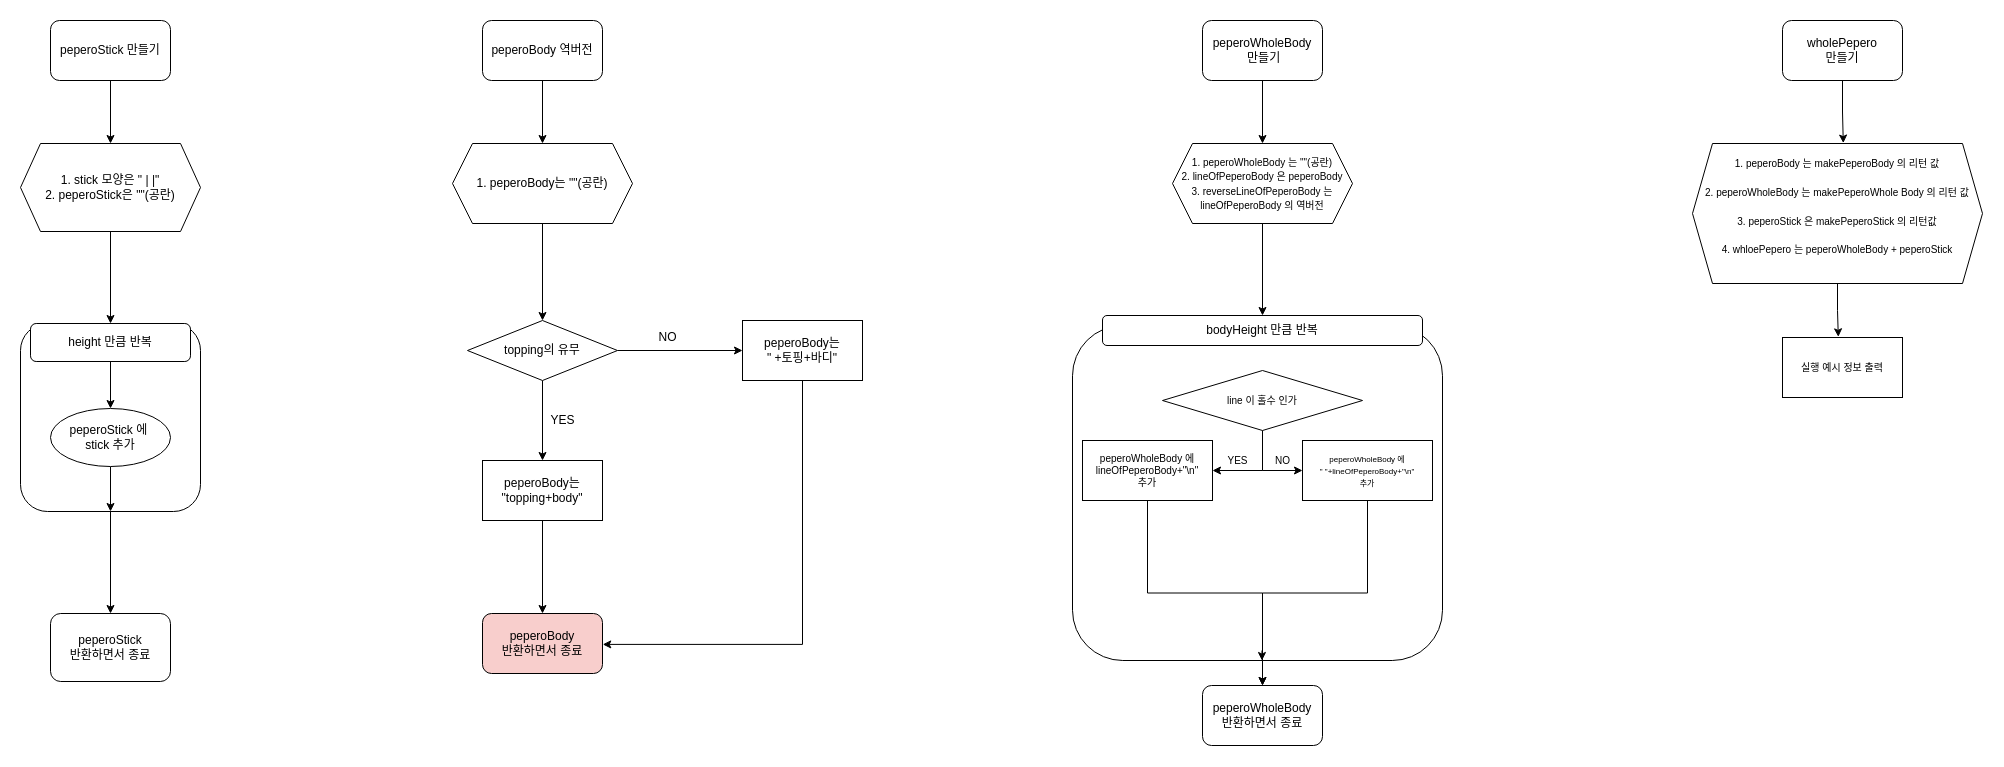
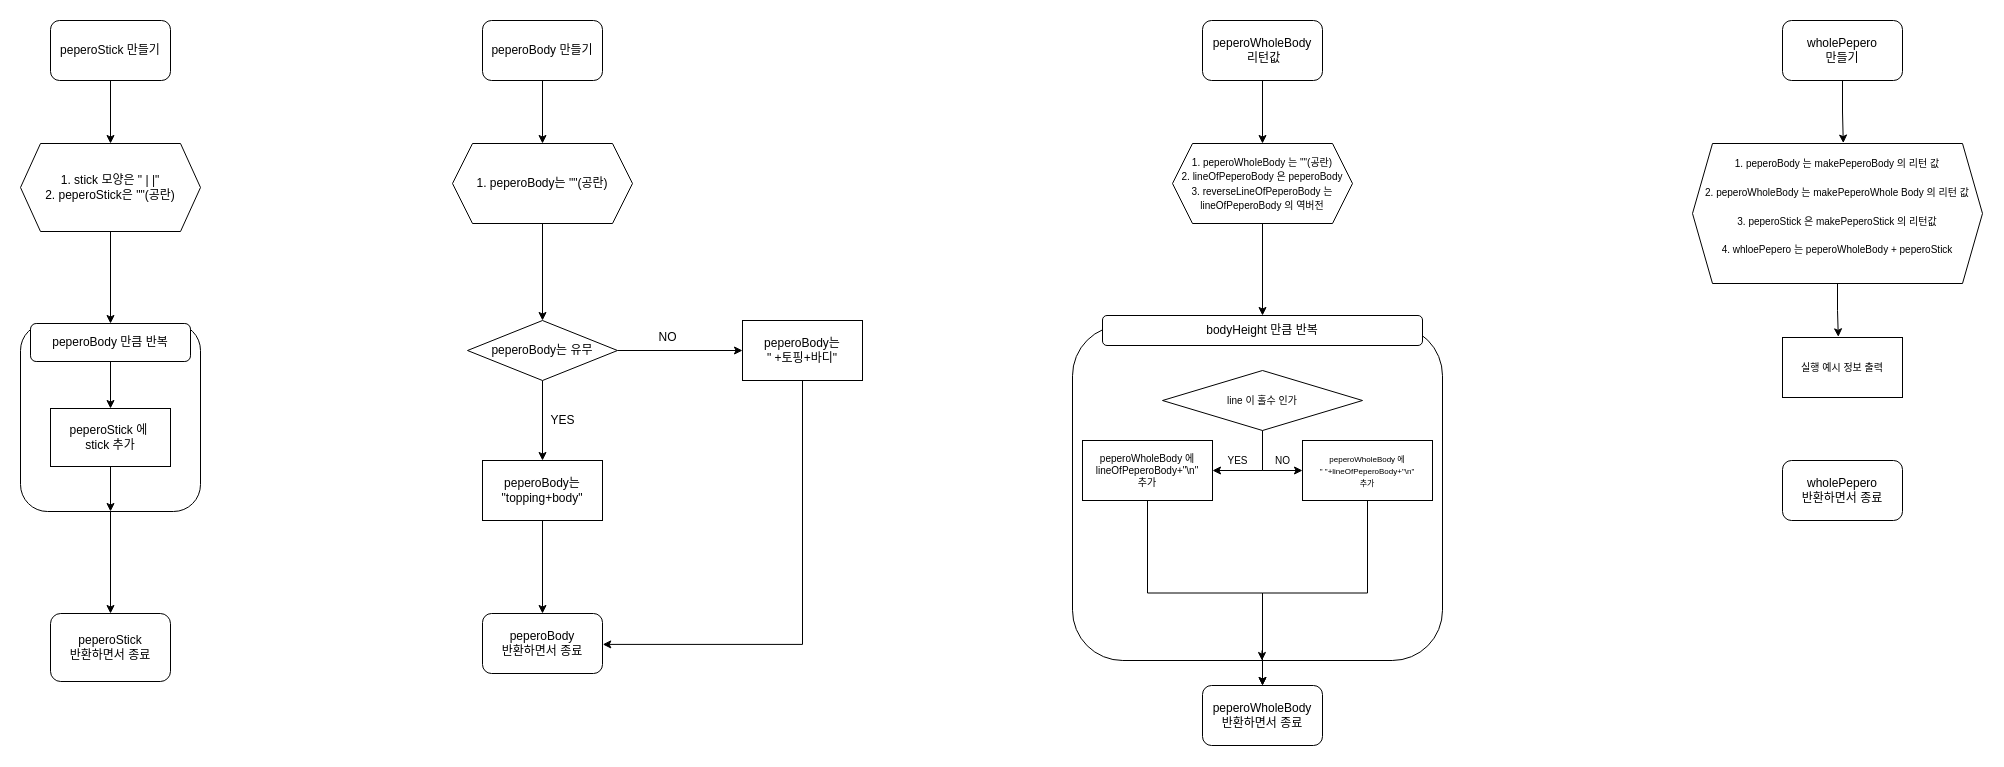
- <mxCell id="5" value="peperoBody 역버전" style="rounded=1;whiteSpace=wrap;html=1;" vertex="1" parent="1"><mxGeometry x="482" y="20" width="120" height="60" as="geometry" /></mxCell>
+ <mxCell id="5" value="peperoBody 만들기" style="rounded=1;whiteSpace=wrap;html=1;" vertex="1" parent="1"><mxGeometry x="482" y="20" width="120" height="60" as="geometry" /></mxCell>
- <mxCell id="7" value="peperoWholeBody&lt;br&gt;&amp;nbsp;만들기" style="rounded=1;whiteSpace=wrap;html=1;" vertex="1" parent="1"><mxGeometry x="1202" y="20" width="120" height="60" as="geometry" /></mxCell>
+ <mxCell id="7" value="peperoWholeBody&lt;br&gt;&amp;nbsp;리턴값" style="rounded=1;whiteSpace=wrap;html=1;" vertex="1" parent="1"><mxGeometry x="1202" y="20" width="120" height="60" as="geometry" /></mxCell>
- <mxCell id="13" value="height 만큼 반복" style="rounded=1;whiteSpace=wrap;html=1;" vertex="1" parent="1"><mxGeometry x="30" y="323" width="160" height="38" as="geometry" /></mxCell>
+ <mxCell id="13" value="peperoBody 만큼 반복" style="rounded=1;whiteSpace=wrap;html=1;" vertex="1" parent="1"><mxGeometry x="30" y="323" width="160" height="38" as="geometry" /></mxCell>
- <mxCell id="22" value="topping의 유무" style="rhombus;whiteSpace=wrap;html=1;" vertex="1" parent="1"><mxGeometry x="467" y="320" width="150" height="60" as="geometry" /></mxCell>
+ <mxCell id="22" value="peperoBody는 유무" style="rhombus;whiteSpace=wrap;html=1;" vertex="1" parent="1"><mxGeometry x="467" y="320" width="150" height="60" as="geometry" /></mxCell>
- <mxCell id="15" value="peperoStick 에&amp;nbsp;&lt;br&gt;stick 추가" style="ellipse;whiteSpace=wrap;html=1;" vertex="1" parent="1"><mxGeometry x="50" y="408" width="120" height="58" as="geometry" /></mxCell>
+ <mxCell id="15" value="peperoStick 에&amp;nbsp;&lt;br&gt;stick 추가" style="rounded=0;whiteSpace=wrap;html=1;" vertex="1" parent="1"><mxGeometry x="50" y="408" width="120" height="58" as="geometry" /></mxCell>
+ <mxCell id="50" value="wholePepero&lt;br&gt;반환하면서 종료" style="rounded=1;whiteSpace=wrap;html=1;" vertex="1" parent="1"><mxGeometry x="1782" y="460" width="120" height="60" as="geometry" /></mxCell>
- <mxCell id="29" value="peperoBody&lt;br&gt;반환하면서 종료" style="rounded=1;whiteSpace=wrap;html=1;fillColor=#f8cecc;" vertex="1" parent="1"><mxGeometry x="482" y="613" width="120" height="60" as="geometry" /></mxCell>
+ <mxCell id="29" value="peperoBody&lt;br&gt;반환하면서 종료" style="rounded=1;whiteSpace=wrap;html=1;" vertex="1" parent="1"><mxGeometry x="482" y="613" width="120" height="60" as="geometry" /></mxCell>
